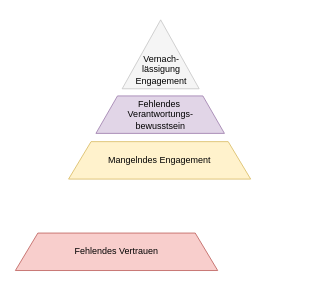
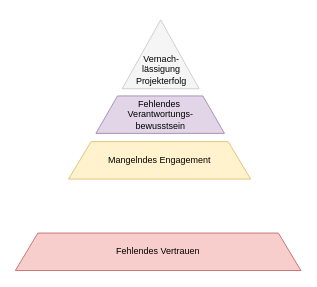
- <mxCell id="6" value="Vernach-lässigung&lt;div&gt;Engagement&lt;/div&gt;" style="text;html=1;align=center;verticalAlign=middle;whiteSpace=wrap;rounded=0;" parent="1" vertex="1"><mxGeometry x="174.59" y="56" width="80.41" height="71" as="geometry" /></mxCell>
+ <mxCell id="6" value="Vernach-lässigung&lt;div&gt;Projekterfolg&lt;/div&gt;" style="text;html=1;align=center;verticalAlign=middle;whiteSpace=wrap;rounded=0;" parent="1" vertex="1"><mxGeometry x="174.59" y="56" width="80.41" height="71" as="geometry" /></mxCell>
- <mxCell id="2" value="Fehlendes Vertrauen" style="shape=trapezoid;perimeter=trapezoidPerimeter;whiteSpace=wrap;html=1;fixedSize=1;size=30;fillColor=#f8cecc;strokeColor=#b85450;" parent="1" vertex="1"><mxGeometry x="20" y="310" width="270" height="50" as="geometry" /></mxCell>
+ <mxCell id="2" value="Fehlendes Vertrauen" style="shape=trapezoid;perimeter=trapezoidPerimeter;whiteSpace=wrap;html=1;fixedSize=1;size=30;fillColor=#f8cecc;strokeColor=#b85450;" parent="1" vertex="1"><mxGeometry x="20" y="310" width="381" height="50" as="geometry" /></mxCell>
